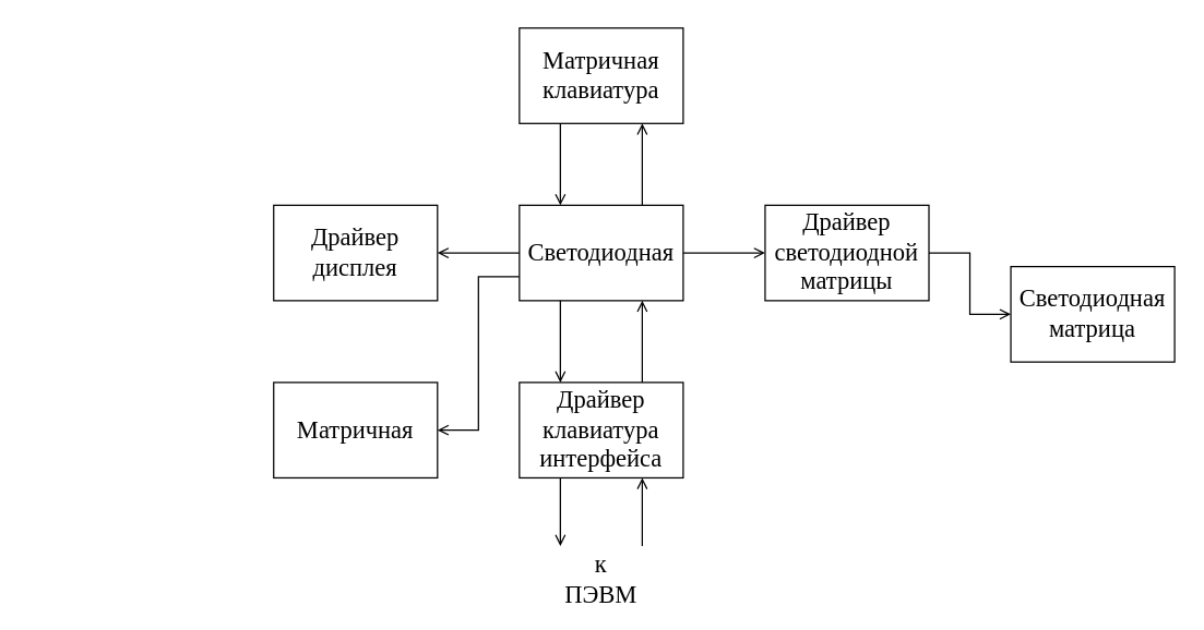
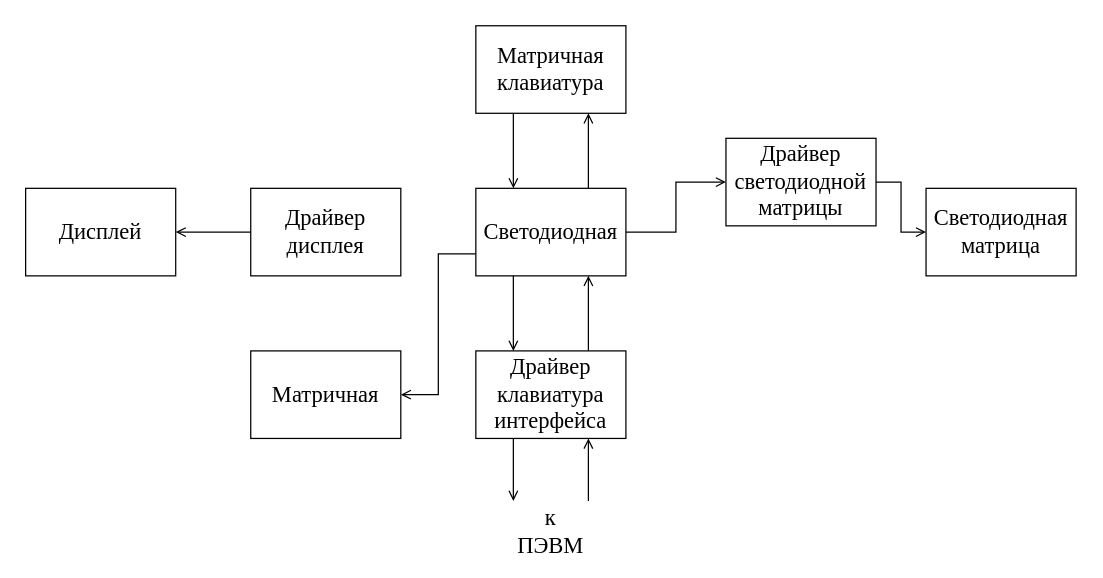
+ <mxCell id="9" value="Дисплей" style="rounded=0;whiteSpace=wrap;html=1;fontFamily=GOST type A;fontSource=http%3A%2F%2Ffonts.cdnfonts.com%2Fcss%2Fgost-type-a;fontSize=18;" parent="1" vertex="1"><mxGeometry x="20" y="150" width="120" height="70" as="geometry" /></mxCell>
+ <mxCell id="11" value="" style="endArrow=open;html=1;rounded=0;fontFamily=GOST type A;fontSource=http%3A%2F%2Ffonts.cdnfonts.com%2Fcss%2Fgost-type-a;fontSize=18;edgeStyle=orthogonalEdgeStyle;endFill=0;endSize=6;startSize=6;exitX=0;exitY=0.5;exitDx=0;exitDy=0;entryX=1;entryY=0.5;entryDx=0;entryDy=0;" parent="1" source="8" target="9" edge="1"><mxGeometry width="50" height="50" relative="1" as="geometry"><mxPoint x="390" y="195" as="sourcePoint" /><mxPoint x="350" y="195" as="targetPoint" /></mxGeometry></mxCell>
- <mxCell id="10" value="" style="endArrow=open;html=1;rounded=0;fontFamily=GOST type A;fontSource=http%3A%2F%2Ffonts.cdnfonts.com%2Fcss%2Fgost-type-a;fontSize=18;edgeStyle=orthogonalEdgeStyle;endFill=0;endSize=6;startSize=6;exitX=0;exitY=0.5;exitDx=0;exitDy=0;entryX=1;entryY=0.5;entryDx=0;entryDy=0;" parent="1" source="2" target="8" edge="1"><mxGeometry width="50" height="50" relative="1" as="geometry"><mxPoint x="330" y="130" as="sourcePoint" /><mxPoint x="380" y="80" as="targetPoint" /></mxGeometry></mxCell>
- <mxCell id="4" value="Драйвер светодиодной матрицы" style="rounded=0;whiteSpace=wrap;html=1;fontFamily=GOST type A;fontSource=http%3A%2F%2Ffonts.cdnfonts.com%2Fcss%2Fgost-type-a;fontSize=18;" parent="1" vertex="1"><mxGeometry x="560" y="150" width="120" height="70" as="geometry" /></mxCell>
+ <mxCell id="4" value="Драйвер светодиодной матрицы" style="rounded=0;whiteSpace=wrap;html=1;fontFamily=GOST type A;fontSource=http%3A%2F%2Ffonts.cdnfonts.com%2Fcss%2Fgost-type-a;fontSize=18;" parent="1" vertex="1"><mxGeometry x="580" y="110" width="120" height="70" as="geometry" /></mxCell>
- <mxCell id="5" value="Светодиодная матрица" style="rounded=0;whiteSpace=wrap;html=1;fontFamily=GOST type A;fontSource=http%3A%2F%2Ffonts.cdnfonts.com%2Fcss%2Fgost-type-a;fontSize=18;" parent="1" vertex="1"><mxGeometry x="740" y="195" width="120" height="70" as="geometry" /></mxCell>
+ <mxCell id="5" value="Светодиодная матрица" style="rounded=0;whiteSpace=wrap;html=1;fontFamily=GOST type A;fontSource=http%3A%2F%2Ffonts.cdnfonts.com%2Fcss%2Fgost-type-a;fontSize=18;" parent="1" vertex="1"><mxGeometry x="740" y="150" width="120" height="70" as="geometry" /></mxCell>
